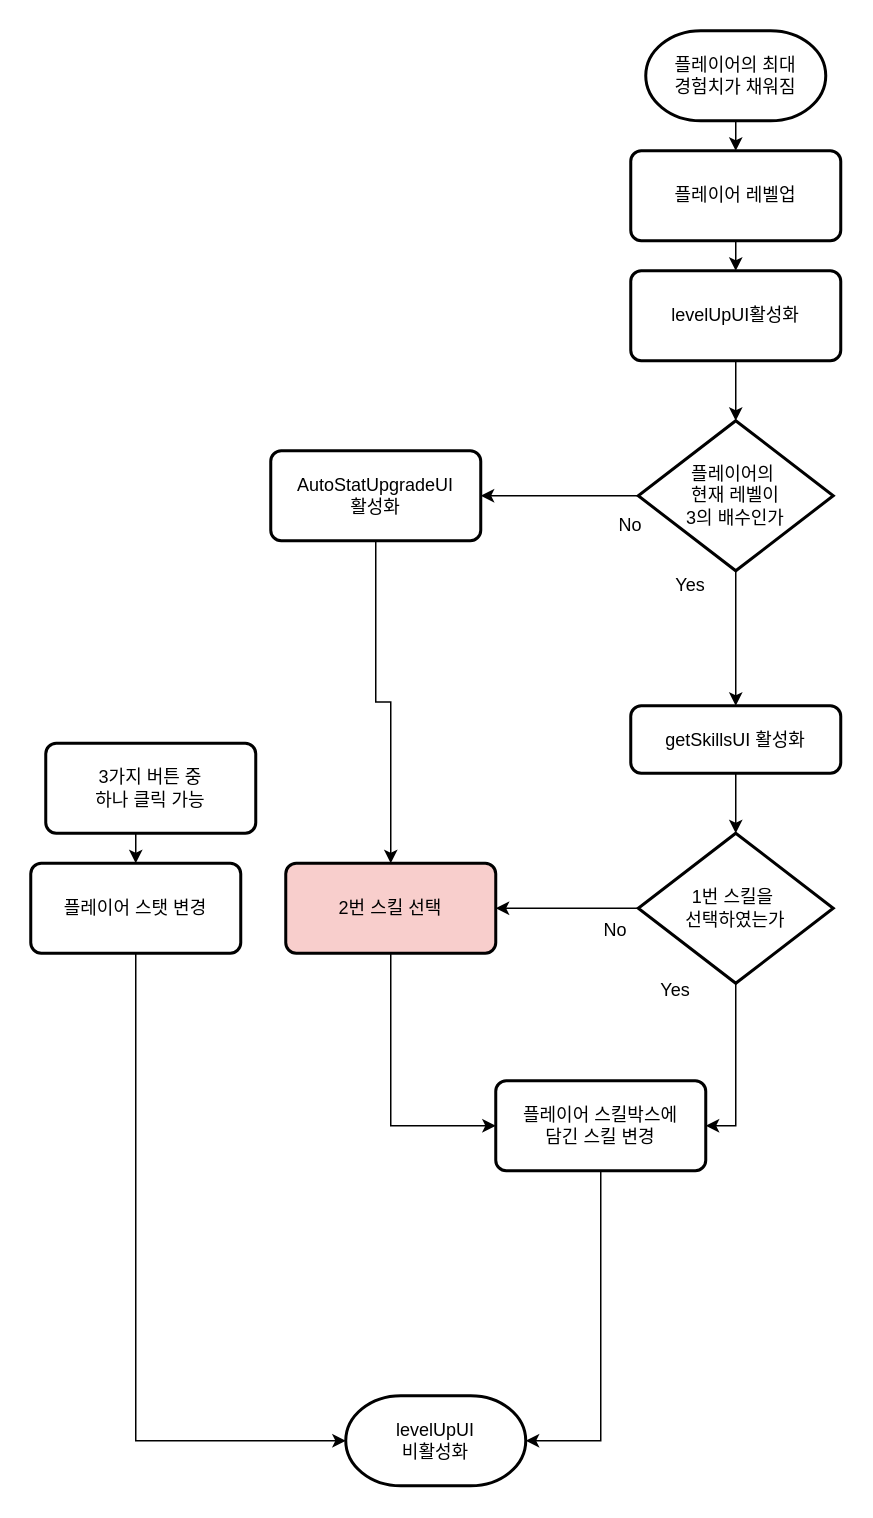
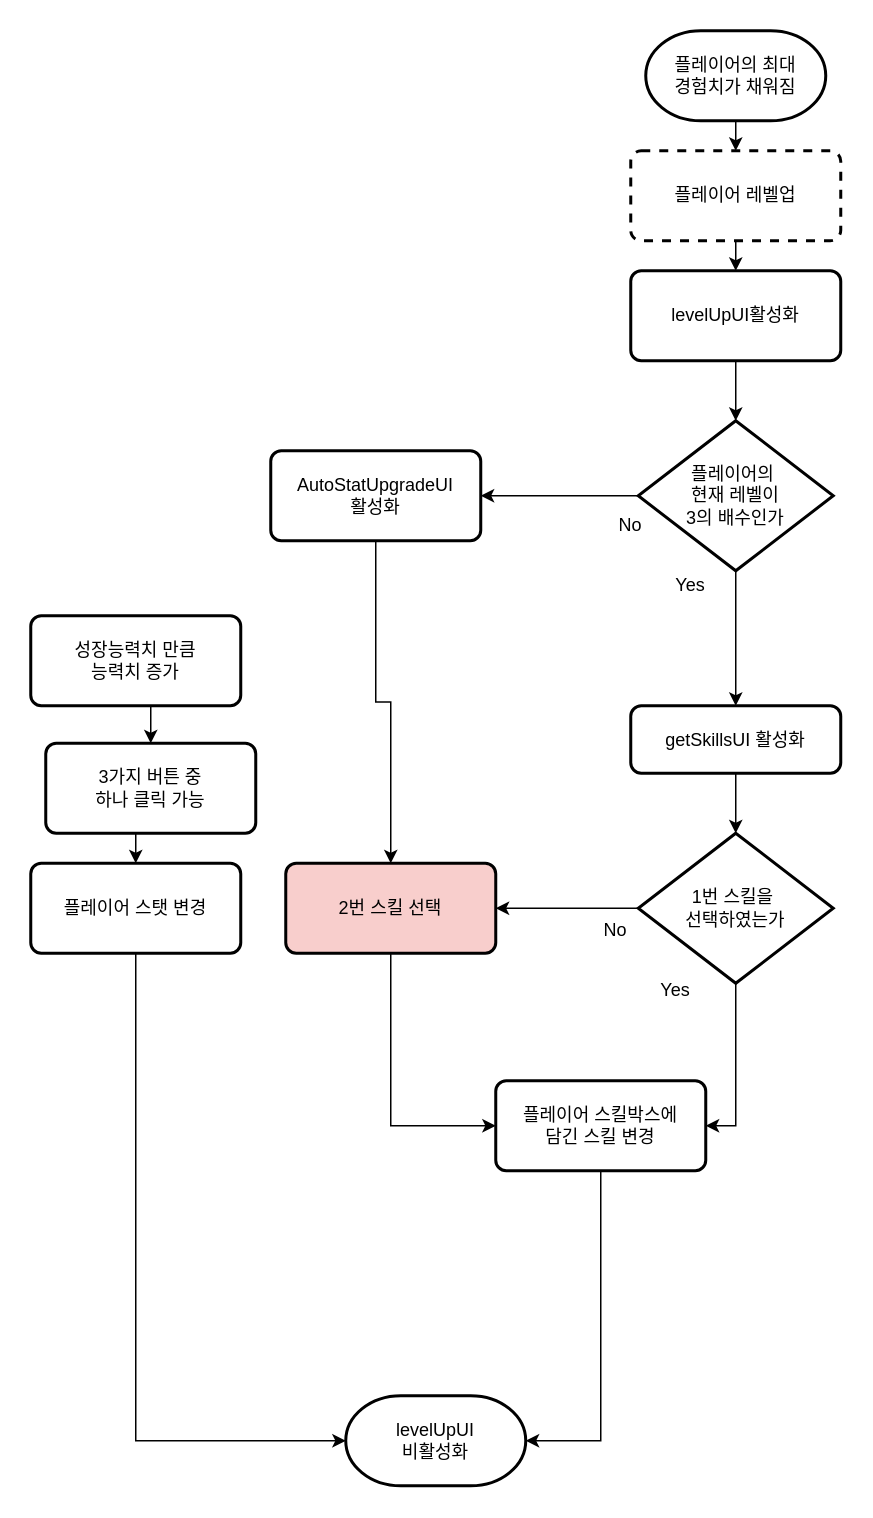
- <mxCell id="8" value="플레이어 레벨업" style="rounded=1;whiteSpace=wrap;html=1;absoluteArcSize=1;arcSize=14;strokeWidth=2;" vertex="1" parent="1"><mxGeometry x="420" y="100" width="140" height="60" as="geometry" /></mxCell>
+ <mxCell id="8" value="플레이어 레벨업" style="rounded=1;whiteSpace=wrap;html=1;absoluteArcSize=1;arcSize=14;strokeWidth=2;dashed=1;" vertex="1" parent="1"><mxGeometry x="420" y="100" width="140" height="60" as="geometry" /></mxCell>
+ <mxCell id="25" value="성장능력치 만큼&lt;br&gt;능력치 증가" style="rounded=1;whiteSpace=wrap;html=1;absoluteArcSize=1;arcSize=14;strokeWidth=2;" vertex="1" parent="1"><mxGeometry x="20" y="410" width="140" height="60" as="geometry" /></mxCell>
+ <mxCell id="24" style="edgeStyle=orthogonalEdgeStyle;rounded=0;orthogonalLoop=1;jettySize=auto;html=1;exitX=0.5;exitY=1;exitDx=0;exitDy=0;entryX=0.5;entryY=0;entryDx=0;entryDy=0;" edge="1" parent="1" source="25" target="23"><mxGeometry relative="1" as="geometry" /></mxCell>
